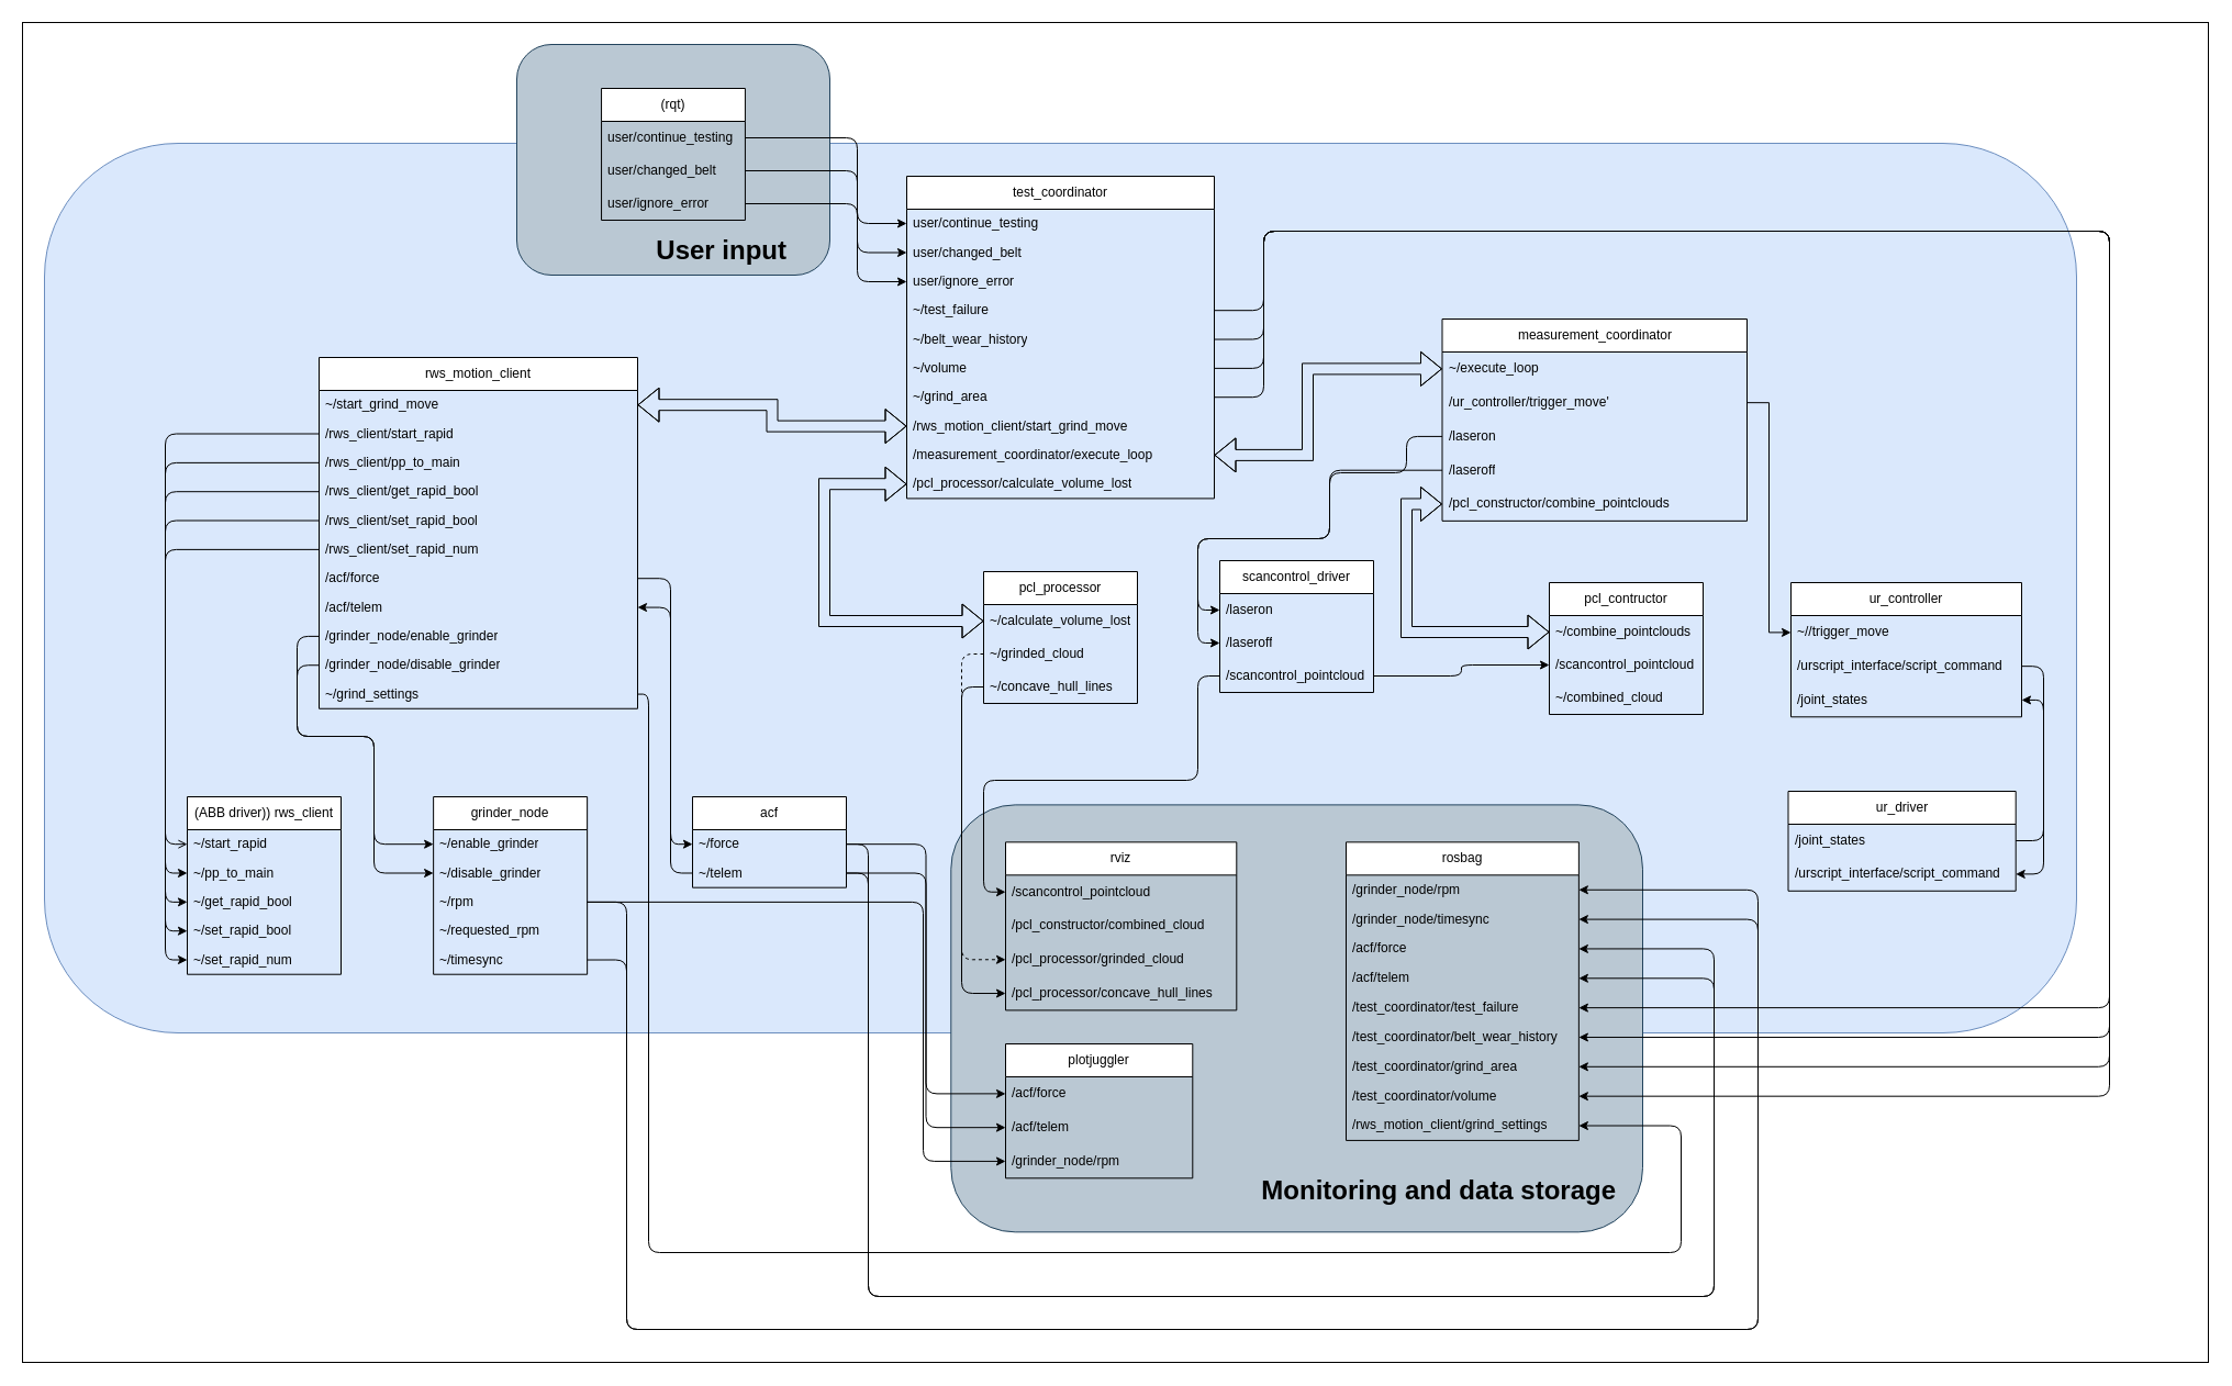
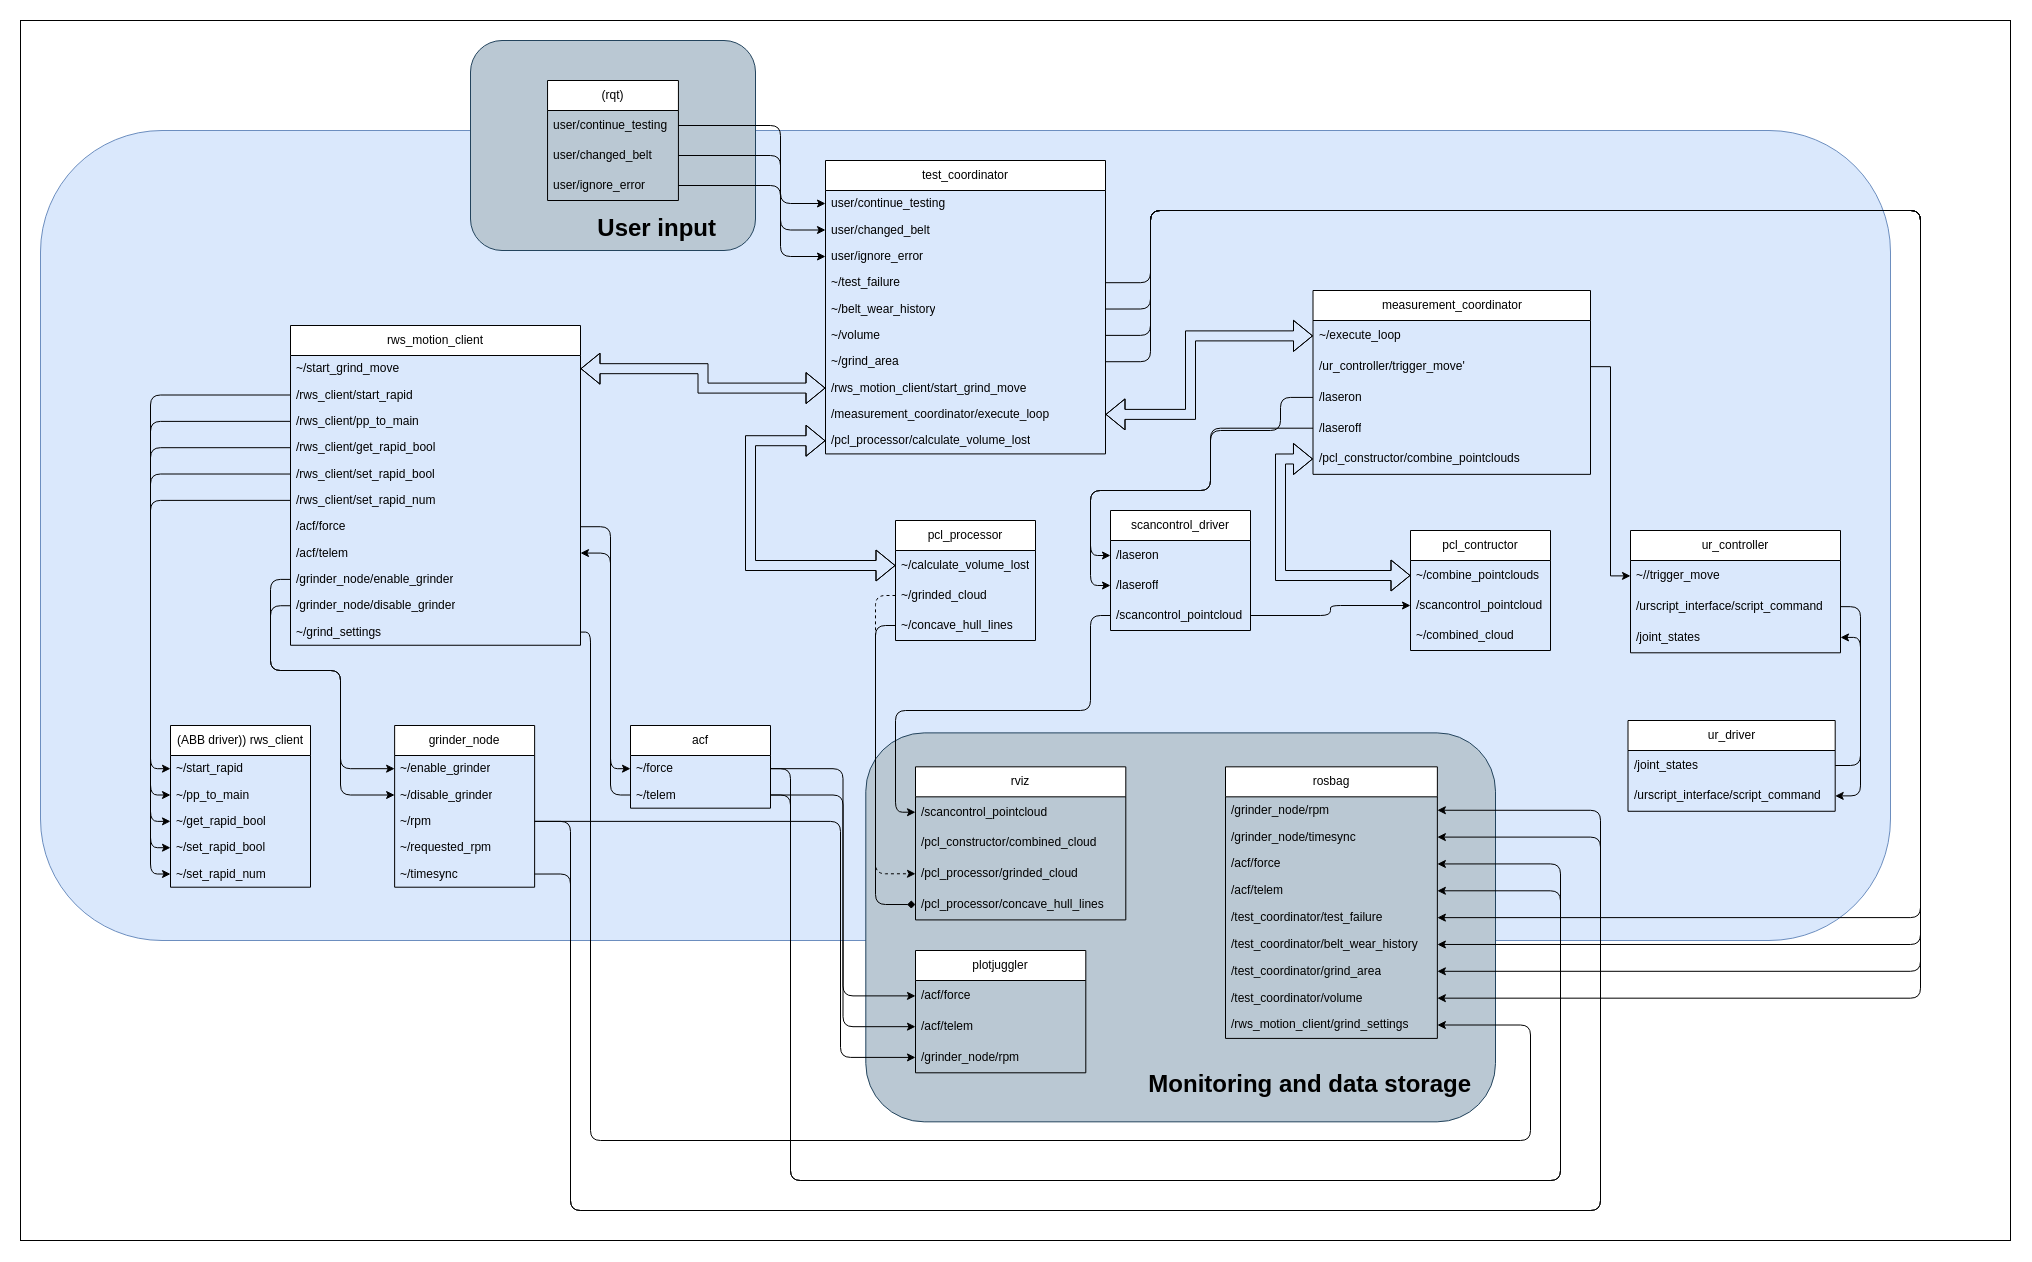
- <mxCell id="49" style="edgeStyle=orthogonalEdgeStyle;rounded=1;orthogonalLoop=1;jettySize=auto;html=1;exitX=0;exitY=0.5;exitDx=0;exitDy=0;entryX=0;entryY=0.5;entryDx=0;entryDy=0;curved=0;endArrow=open;" parent="19" source="22" target="33" edge="1"><mxGeometry relative="1" as="geometry" /></mxCell>
+ <mxCell id="49" style="edgeStyle=orthogonalEdgeStyle;rounded=1;orthogonalLoop=1;jettySize=auto;html=1;exitX=0;exitY=0.5;exitDx=0;exitDy=0;entryX=0;entryY=0.5;entryDx=0;entryDy=0;curved=0;" parent="19" source="22" target="33" edge="1"><mxGeometry relative="1" as="geometry" /></mxCell>
- <mxCell id="122" style="edgeStyle=orthogonalEdgeStyle;rounded=1;orthogonalLoop=1;jettySize=auto;html=1;exitX=0;exitY=0.5;exitDx=0;exitDy=0;entryX=0;entryY=0.5;entryDx=0;entryDy=0;curved=0;" parent="1" source="18" target="86" edge="1"><mxGeometry relative="1" as="geometry" /></mxCell>
+ <mxCell id="122" style="edgeStyle=orthogonalEdgeStyle;rounded=1;orthogonalLoop=1;jettySize=auto;html=1;exitX=0;exitY=0.5;exitDx=0;exitDy=0;entryX=0;entryY=0.5;entryDx=0;entryDy=0;curved=0;endArrow=diamond;" parent="1" source="18" target="86" edge="1"><mxGeometry relative="1" as="geometry" /></mxCell>
